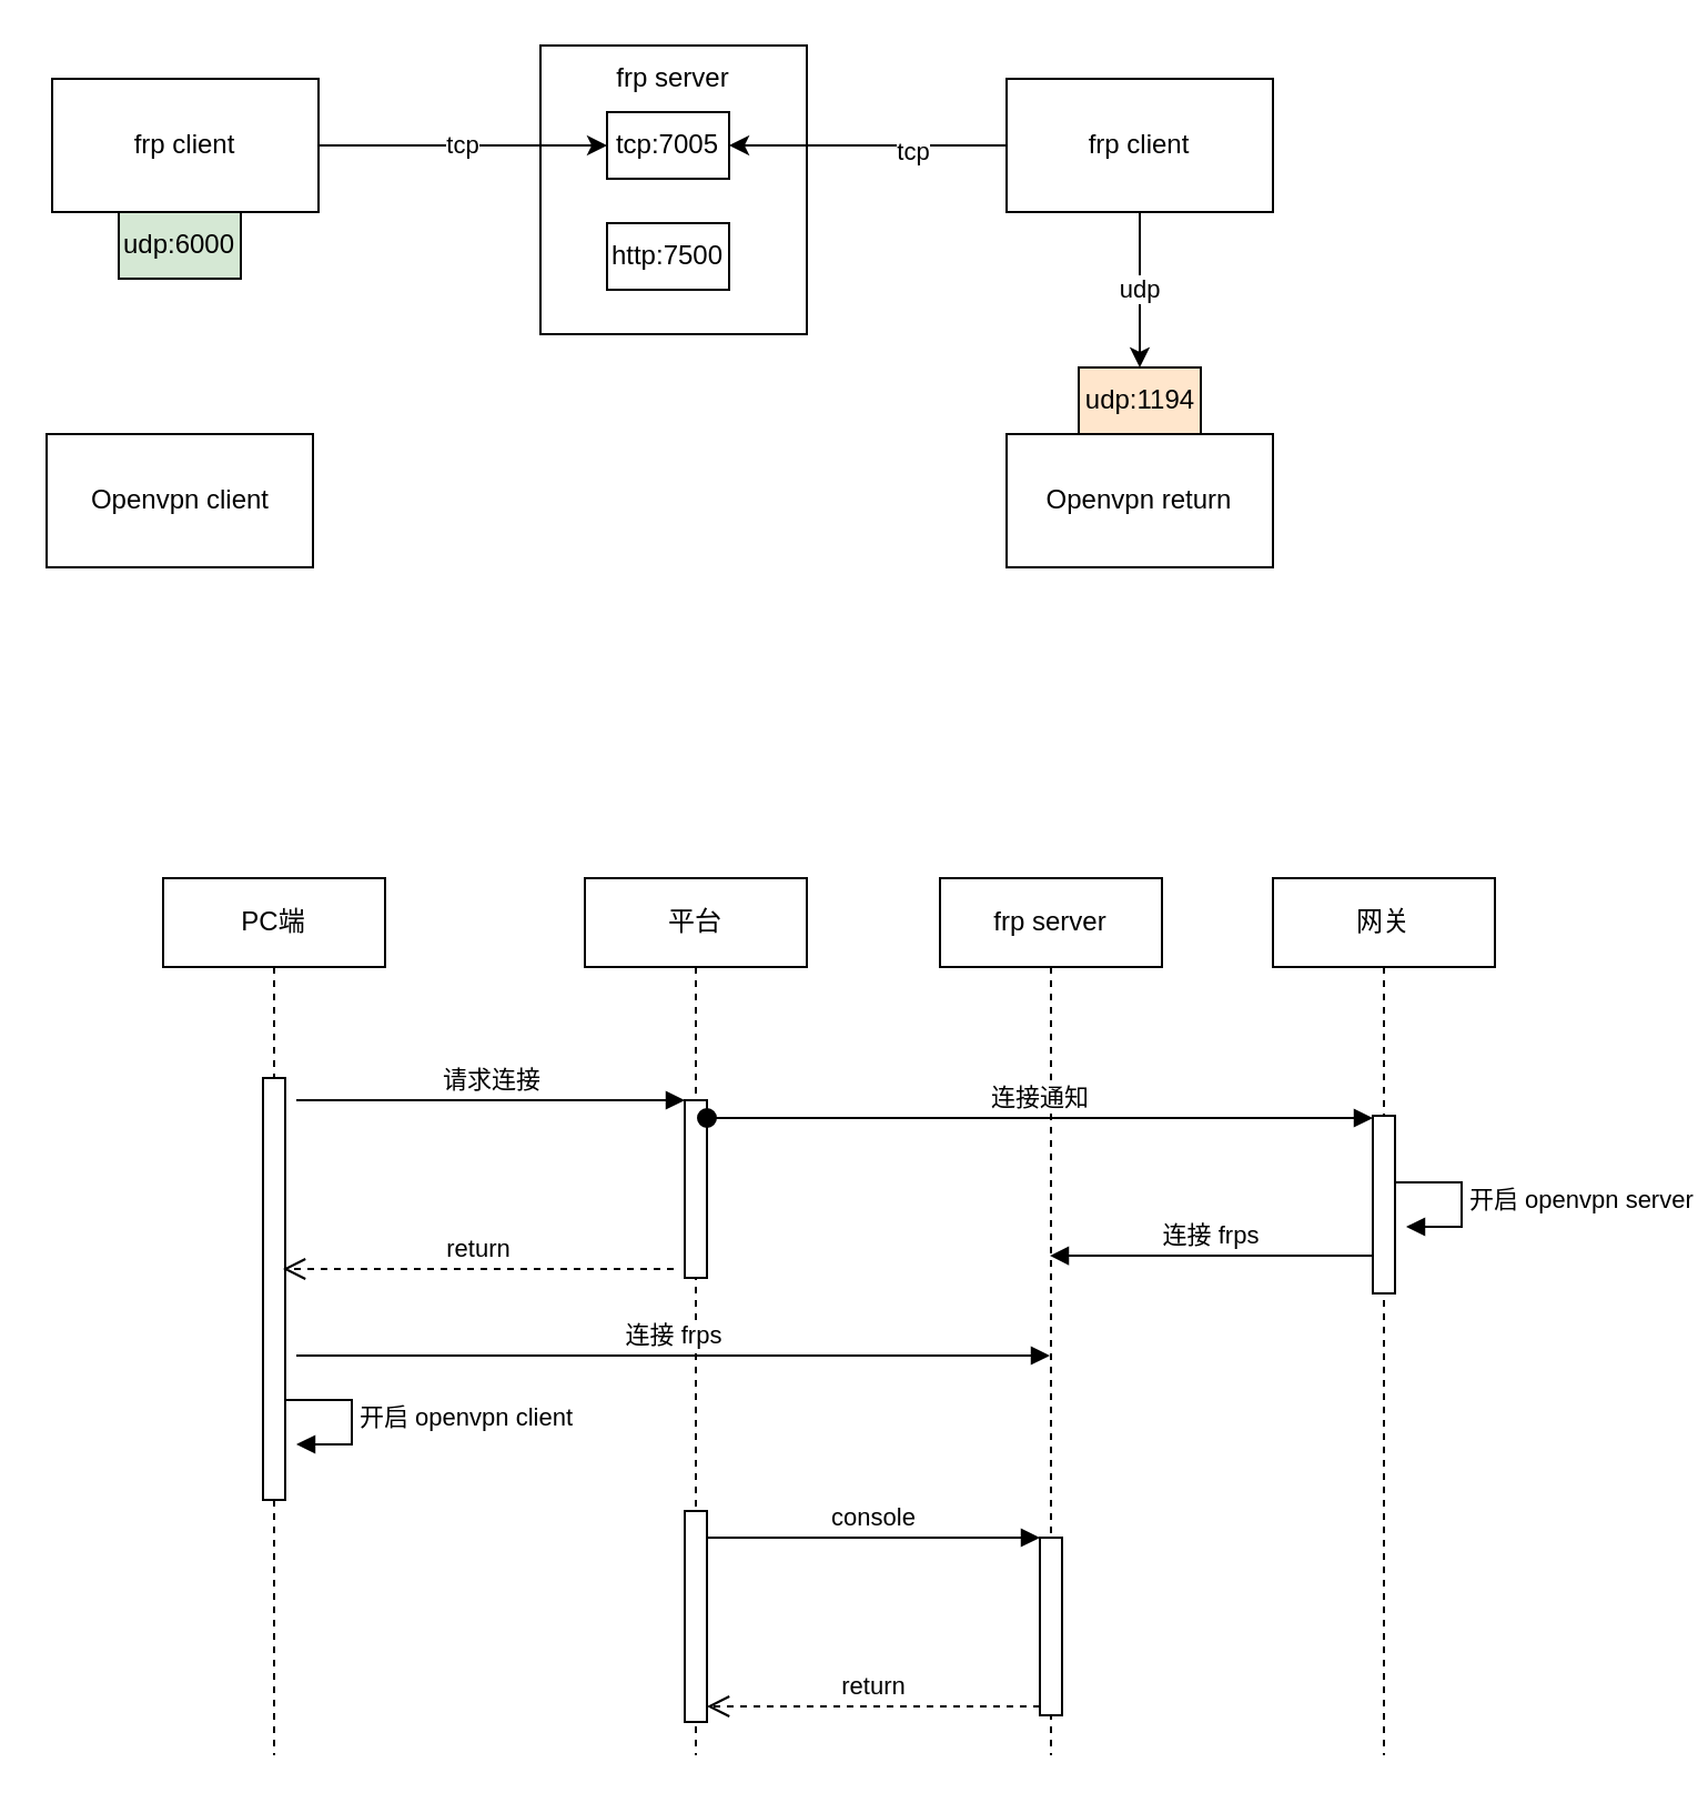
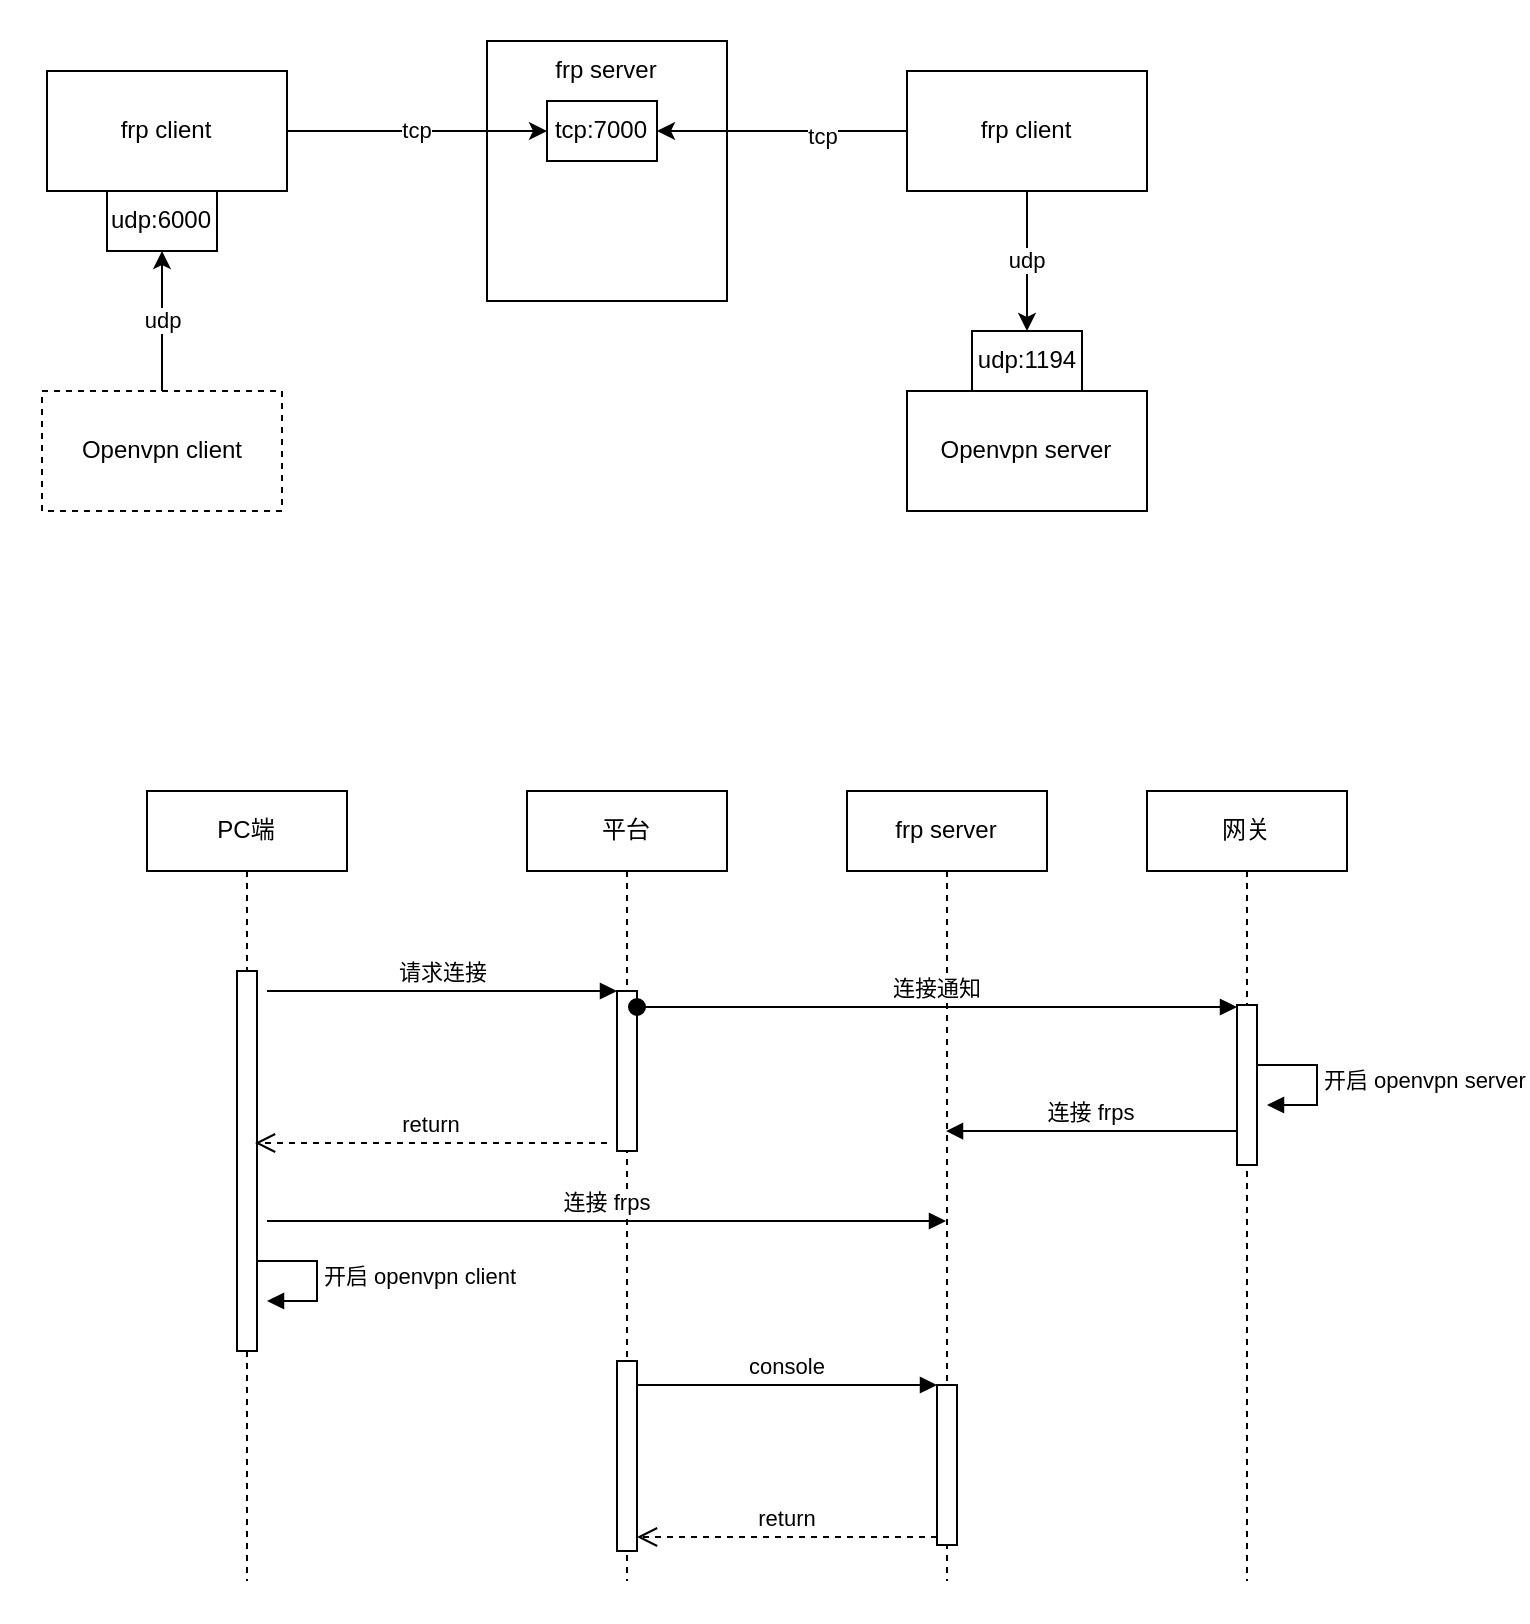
- <mxCell id="15" value="tcp:7005" style="rounded=0;whiteSpace=wrap;html=1;" parent="1" vertex="1"><mxGeometry x="273" y="50" width="55" height="30" as="geometry" /></mxCell>
+ <mxCell id="15" value="tcp:7000" style="rounded=0;whiteSpace=wrap;html=1;" parent="1" vertex="1"><mxGeometry x="273" y="50" width="55" height="30" as="geometry" /></mxCell>
- <mxCell id="13" value="udp:6000" style="rounded=0;whiteSpace=wrap;html=1;fillColor=#d5e8d4;" parent="1" vertex="1"><mxGeometry x="53" y="95" width="55" height="30" as="geometry" /></mxCell>
+ <mxCell id="13" value="udp:6000" style="rounded=0;whiteSpace=wrap;html=1;" parent="1" vertex="1"><mxGeometry x="53" y="95" width="55" height="30" as="geometry" /></mxCell>
- <mxCell id="16" value="http:7500" style="rounded=0;whiteSpace=wrap;html=1;" parent="1" vertex="1"><mxGeometry x="273" y="100" width="55" height="30" as="geometry" /></mxCell>
+ <mxCell id="9" value="udp" style="edgeStyle=orthogonalEdgeStyle;rounded=0;orthogonalLoop=1;jettySize=auto;html=1;entryX=0.5;entryY=1;entryDx=0;entryDy=0;" parent="1" source="10" target="13" edge="1"><mxGeometry relative="1" as="geometry" /></mxCell>
- <mxCell id="12" value="udp:1194" style="rounded=0;whiteSpace=wrap;html=1;fillColor=#ffe6cc;" parent="1" vertex="1"><mxGeometry x="485.5" y="165" width="55" height="30" as="geometry" /></mxCell>
+ <mxCell id="12" value="udp:1194" style="rounded=0;whiteSpace=wrap;html=1;" parent="1" vertex="1"><mxGeometry x="485.5" y="165" width="55" height="30" as="geometry" /></mxCell>
- <mxCell id="10" value="Openvpn client" style="rounded=0;whiteSpace=wrap;html=1;" parent="1" vertex="1"><mxGeometry x="20.5" y="195" width="120" height="60" as="geometry" /></mxCell>
+ <mxCell id="10" value="Openvpn client" style="rounded=0;whiteSpace=wrap;html=1;dashed=1;" parent="1" vertex="1"><mxGeometry x="20.5" y="195" width="120" height="60" as="geometry" /></mxCell>
- <mxCell id="11" value="Openvpn return" style="rounded=0;whiteSpace=wrap;html=1;" parent="1" vertex="1"><mxGeometry x="453" y="195" width="120" height="60" as="geometry" /></mxCell>
+ <mxCell id="11" value="Openvpn server" style="rounded=0;whiteSpace=wrap;html=1;" parent="1" vertex="1"><mxGeometry x="453" y="195" width="120" height="60" as="geometry" /></mxCell>
